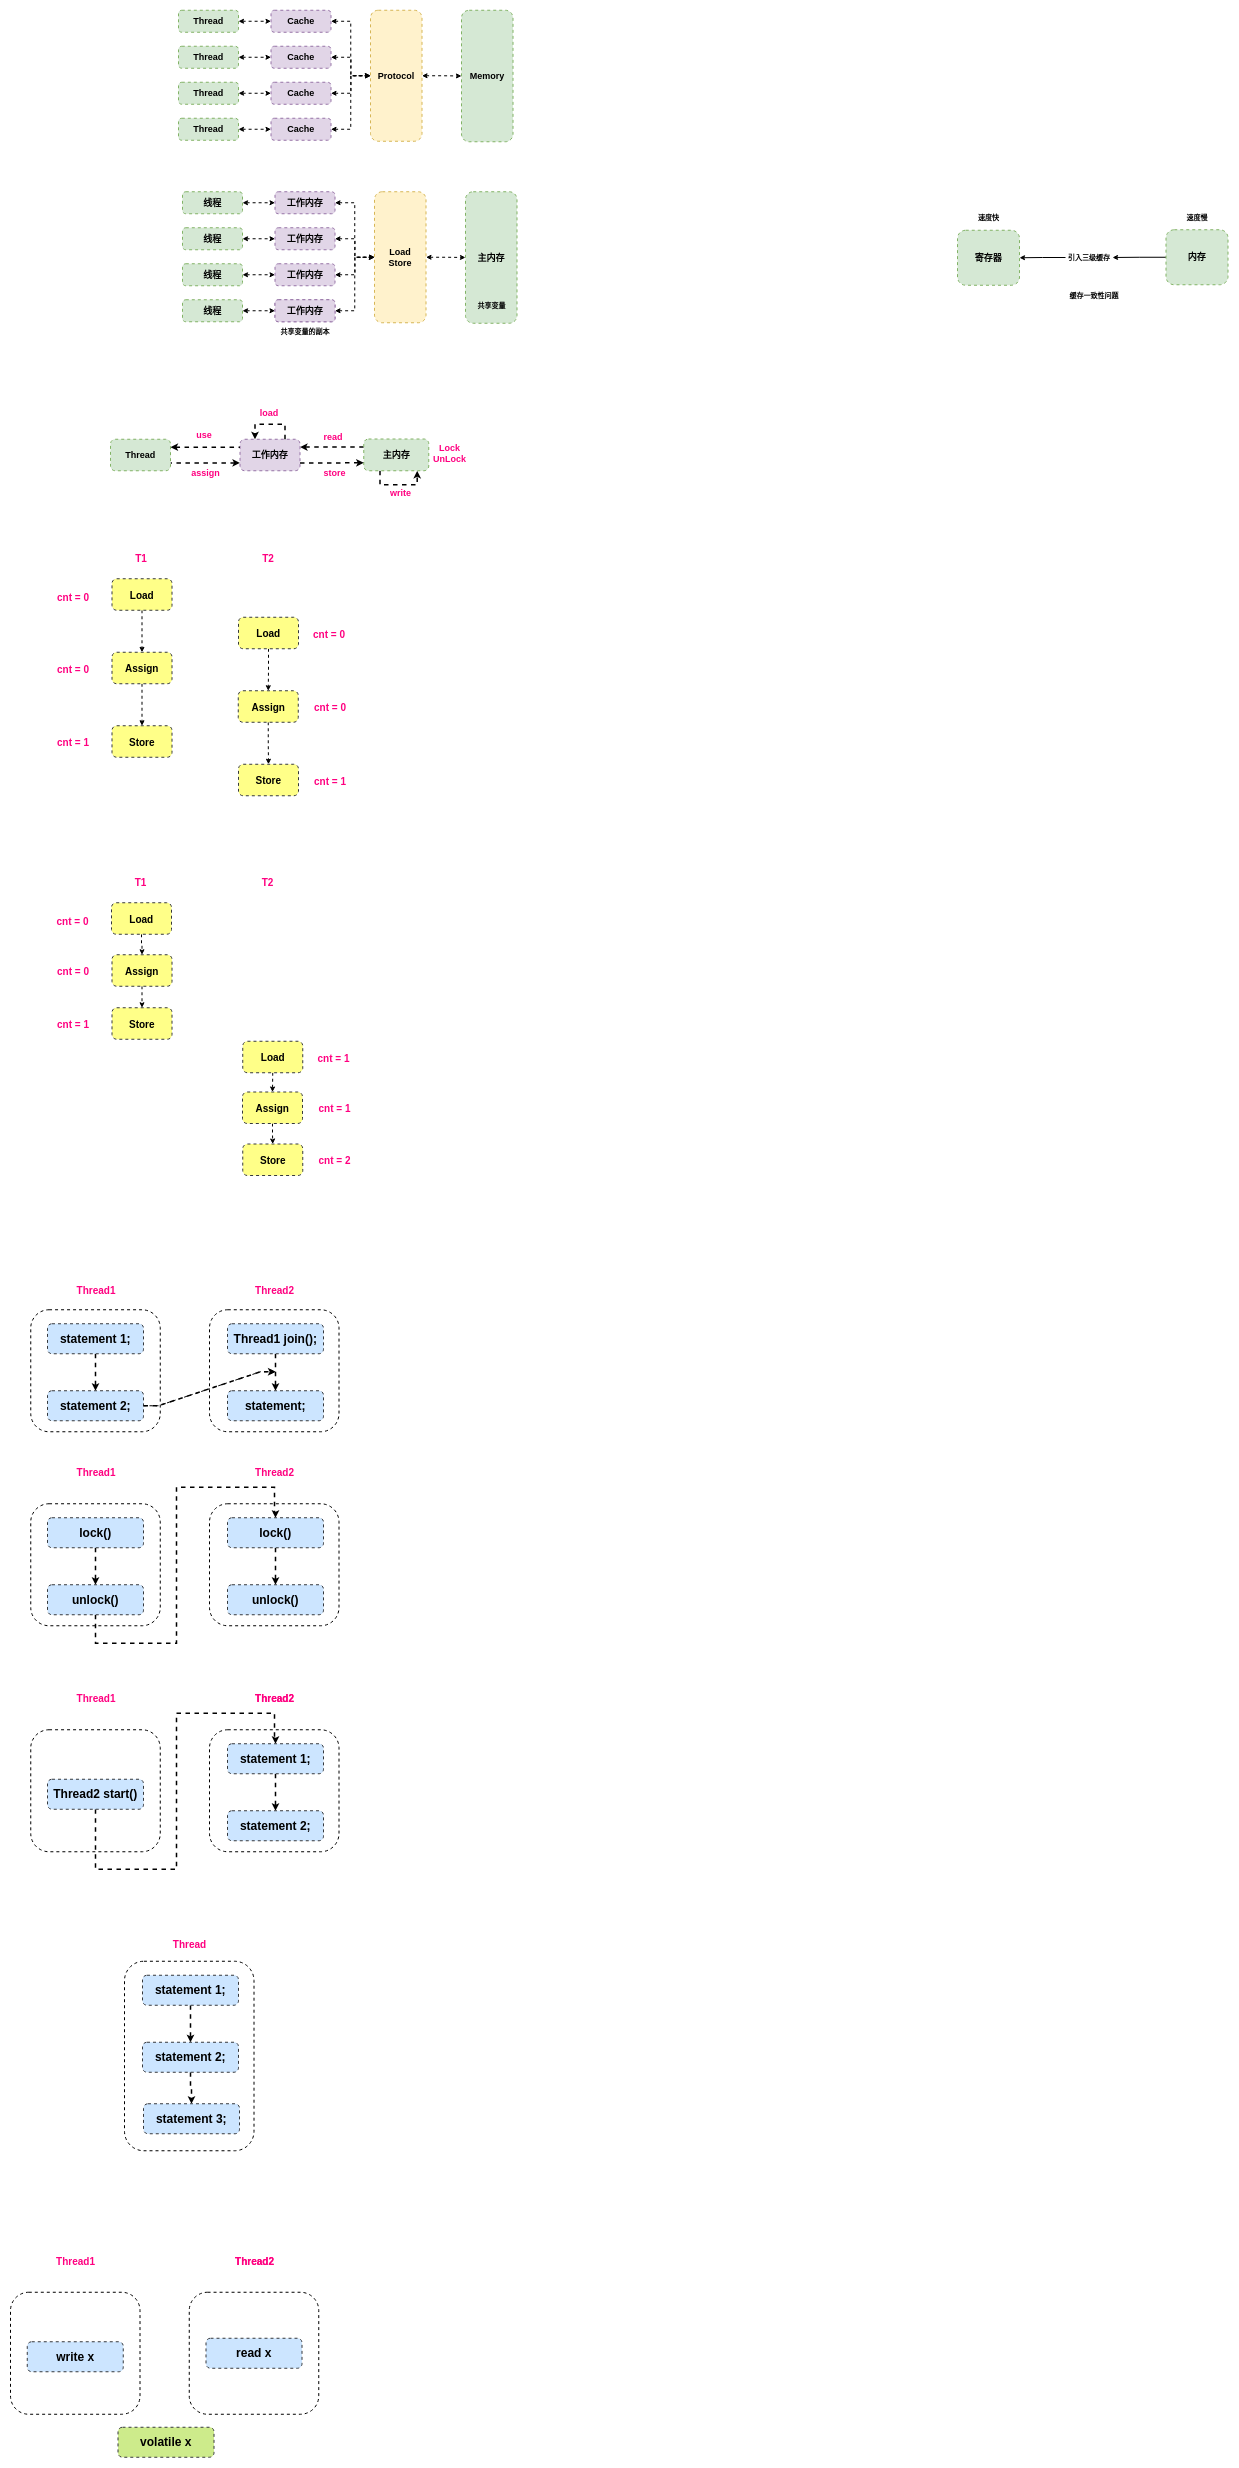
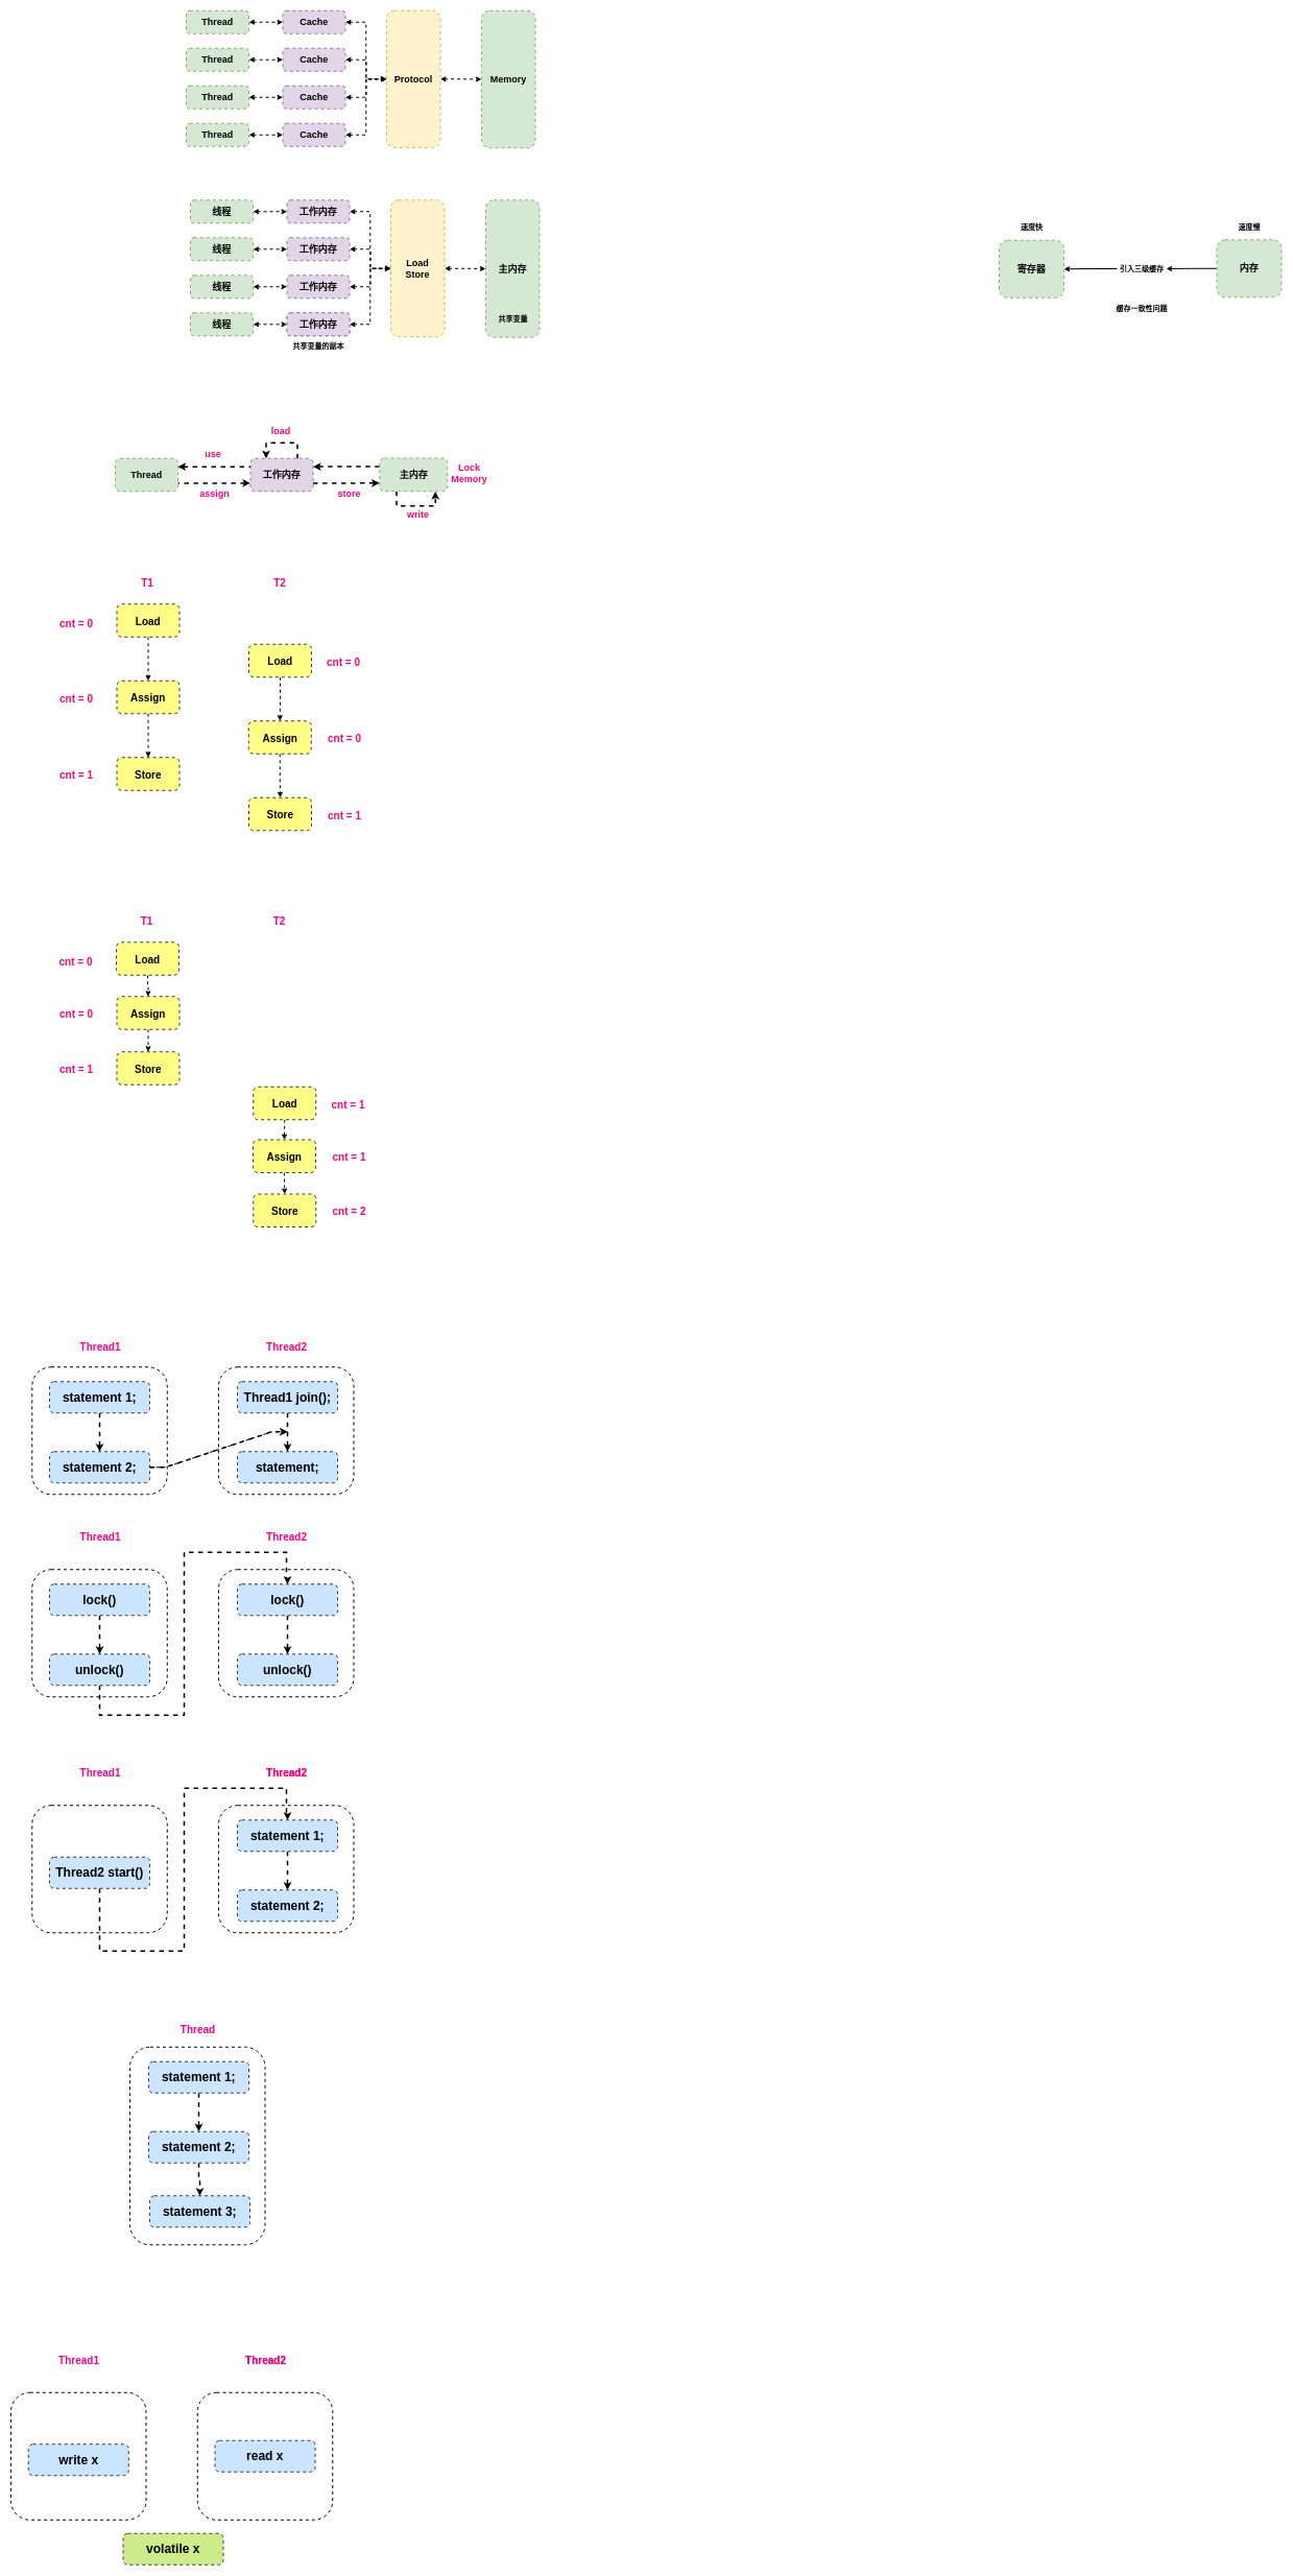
- <mxCell id="149" value="引入三级缓存" style="text;html=1;align=center;verticalAlign=middle;resizable=0;points=[];autosize=1;fontSize=14;fontStyle=1" vertex="1" parent="1"><mxGeometry x="2130" y="504" width="94" height="21" as="geometry" /></mxCell>
+ <mxCell id="149" value="引入三级缓存" style="text;html=1;align=center;verticalAlign=middle;resizable=0;points=[];autosize=1;fontSize=14;fontStyle=1" vertex="1" parent="1"><mxGeometry x="2140" y="504" width="94" height="21" as="geometry" /></mxCell>
- <mxCell id="53" value="read" style="text;html=1;align=center;verticalAlign=middle;resizable=0;points=[];autosize=1;fontSize=18;fontStyle=1;fontColor=#FF0080;" parent="1" vertex="1"><mxGeometry x="641" y="860" width="48" height="26" as="geometry" /></mxCell>
- <mxCell id="142" value="Lock&lt;br&gt;UnLock" style="text;html=1;align=center;verticalAlign=middle;resizable=0;points=[];autosize=1;fontSize=18;fontStyle=1;fontColor=#FF0080;" vertex="1" parent="1"><mxGeometry x="860" y="882" width="76" height="48" as="geometry" /></mxCell>
+ <mxCell id="142" value="Lock&lt;br&gt;Memory" style="text;html=1;align=center;verticalAlign=middle;resizable=0;points=[];autosize=1;fontSize=18;fontStyle=1;fontColor=#FF0080;" vertex="1" parent="1"><mxGeometry x="860" y="882" width="76" height="48" as="geometry" /></mxCell>
